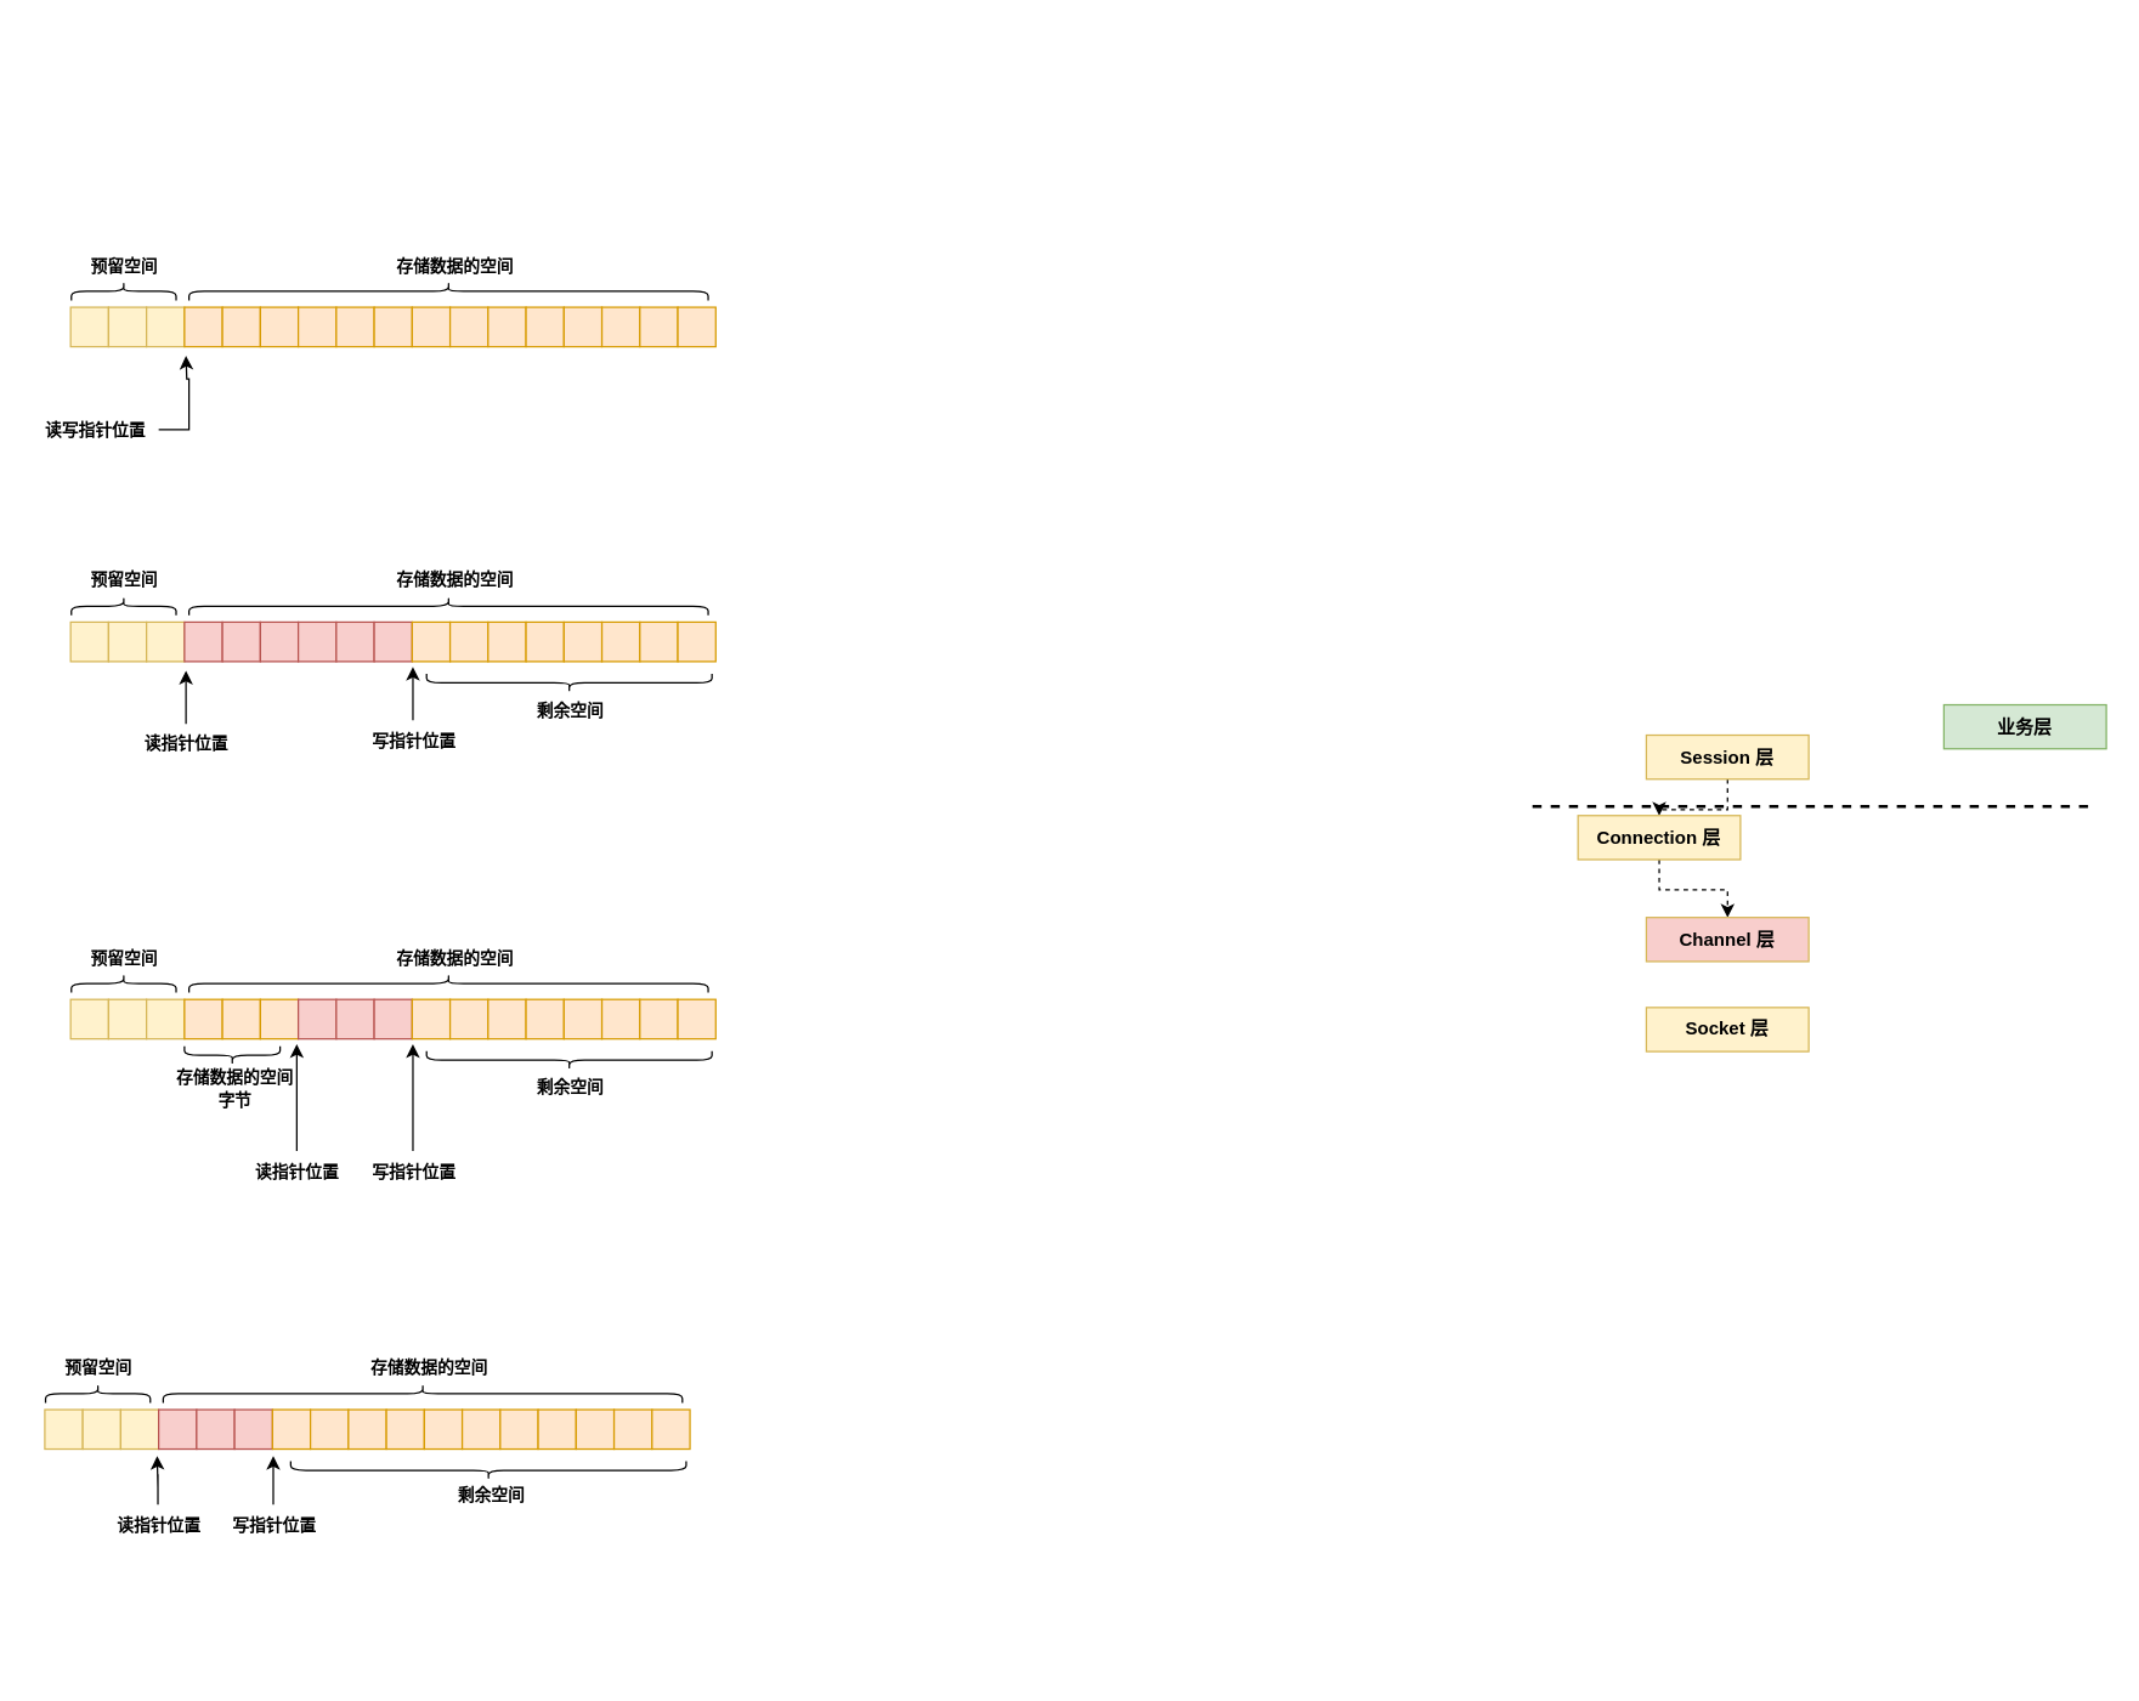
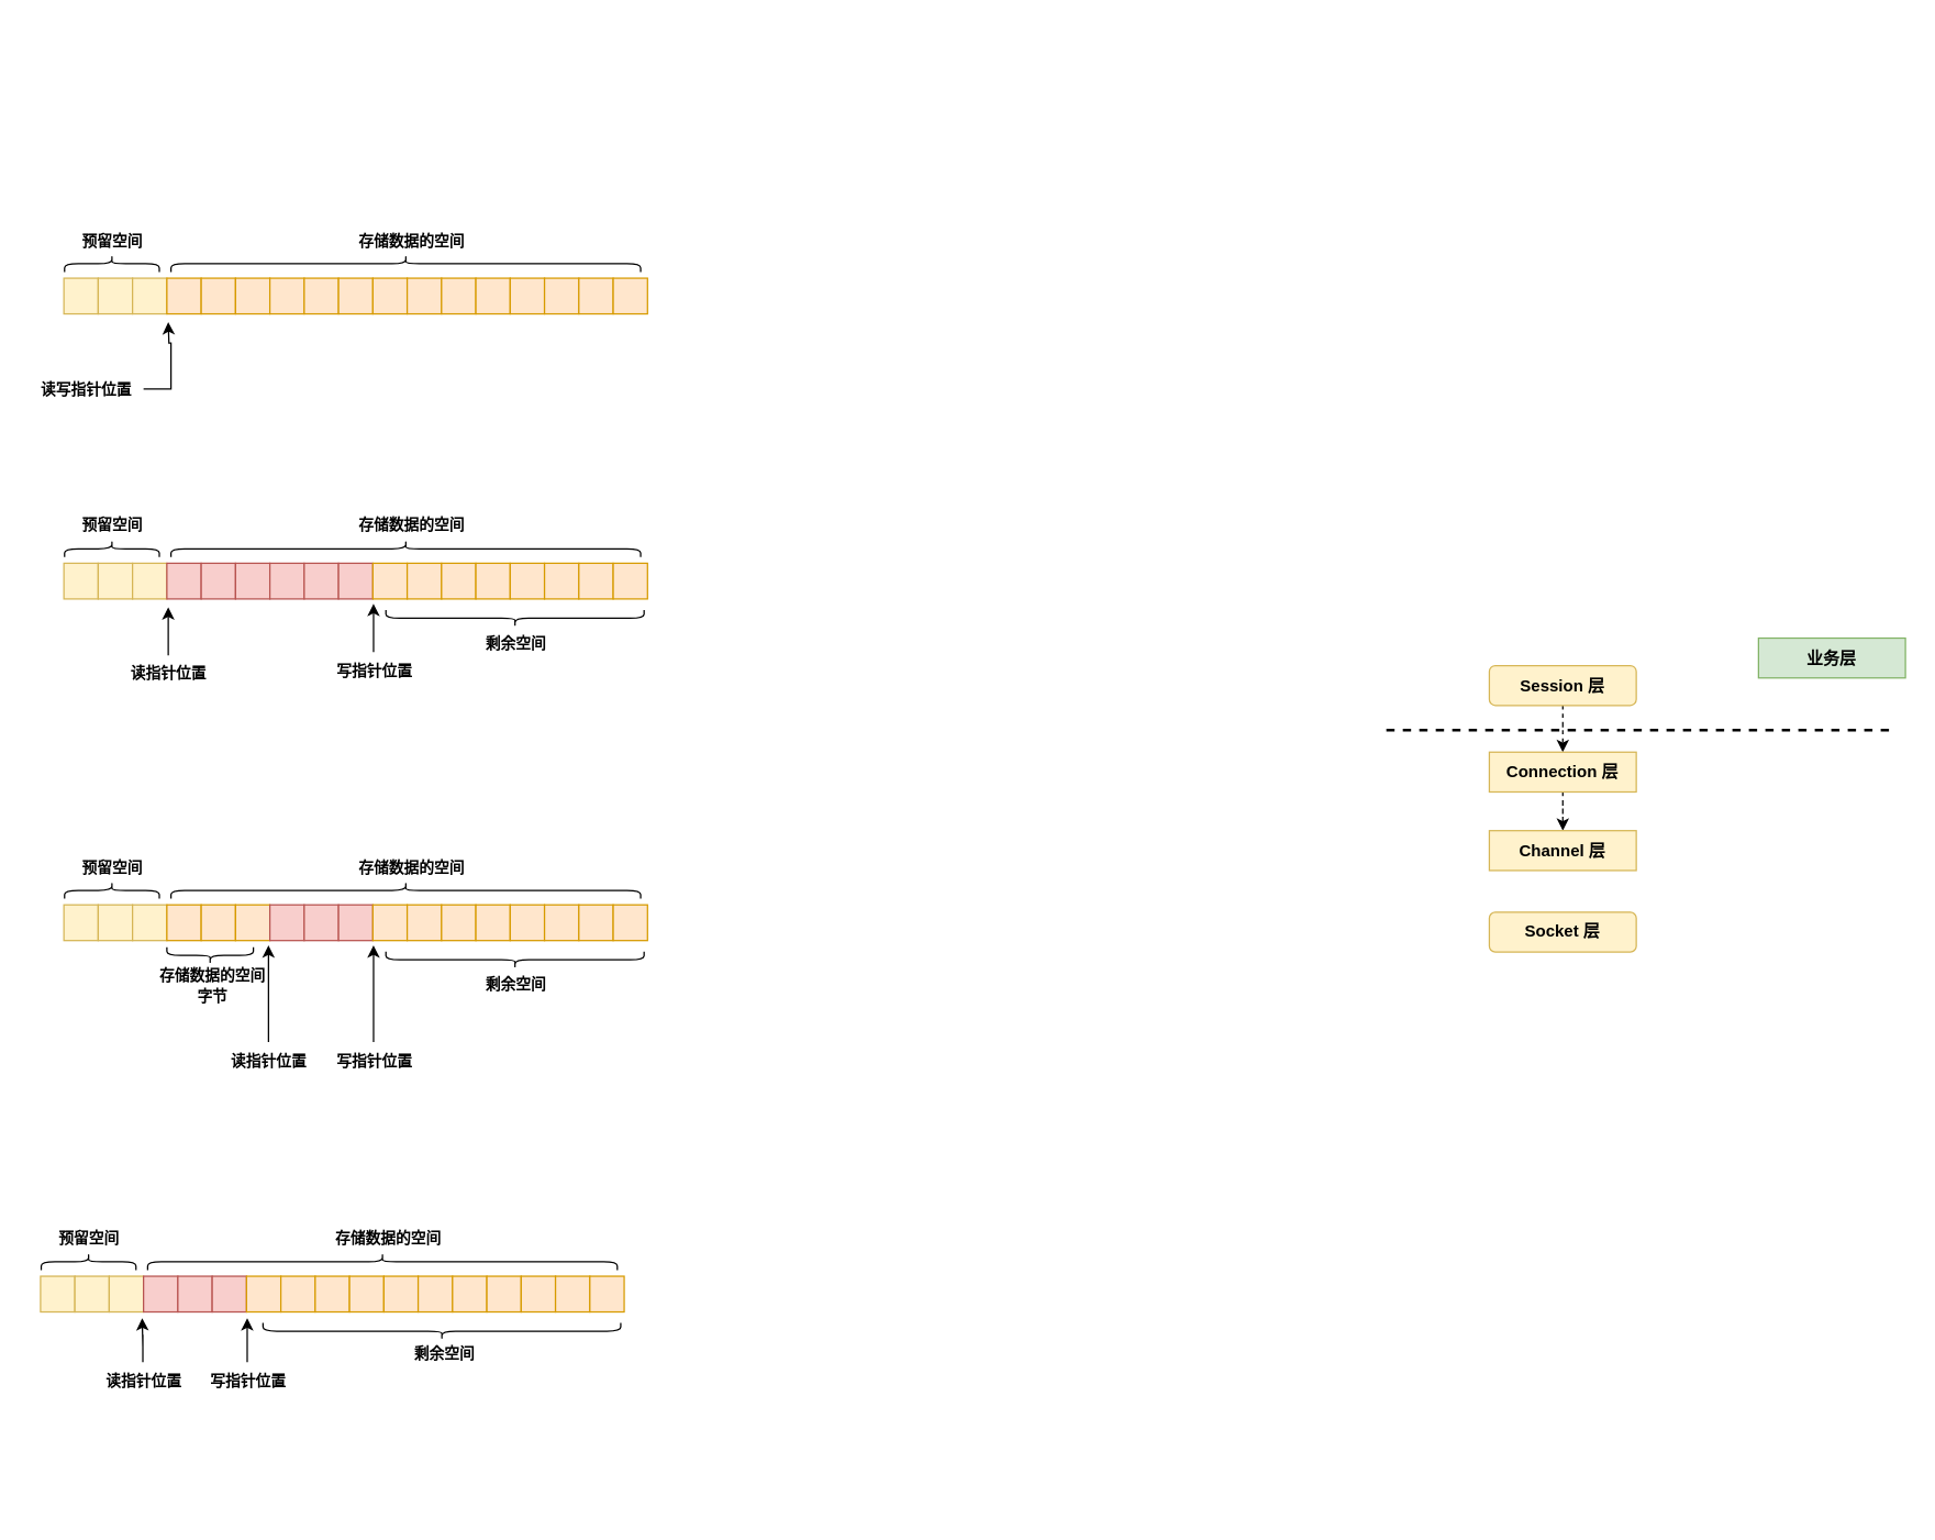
- <mxCell id="109" value="&lt;b&gt;Session 层&lt;/b&gt;" style="rounded=0;whiteSpace=wrap;html=1;fillColor=#fff2cc;strokeColor=#d6b656;" vertex="1" parent="1"><mxGeometry x="1084" y="484" width="107" height="29" as="geometry" /></mxCell>
+ <mxCell id="109" value="&lt;b&gt;Session 层&lt;/b&gt;" style="whiteSpace=wrap;html=1;fillColor=#fff2cc;strokeColor=#d6b656;rounded=1;" vertex="1" parent="1"><mxGeometry x="1084" y="484" width="107" height="29" as="geometry" /></mxCell>
- <mxCell id="111" value="&lt;b&gt;Connection 层&lt;/b&gt;" style="rounded=0;whiteSpace=wrap;html=1;fillColor=#fff2cc;strokeColor=#d6b656;" vertex="1" parent="1"><mxGeometry x="1039" y="537" width="107" height="29" as="geometry" /></mxCell>
+ <mxCell id="111" value="&lt;b&gt;Connection 层&lt;/b&gt;" style="rounded=0;whiteSpace=wrap;html=1;fillColor=#fff2cc;strokeColor=#d6b656;" vertex="1" parent="1"><mxGeometry x="1084" y="547" width="107" height="29" as="geometry" /></mxCell>
- <mxCell id="112" value="&lt;b&gt;Channel 层&lt;/b&gt;" style="rounded=0;whiteSpace=wrap;html=1;fillColor=#f8cecc;strokeColor=#d6b656;" vertex="1" parent="1"><mxGeometry x="1084" y="604.17" width="107" height="29" as="geometry" /></mxCell>
+ <mxCell id="112" value="&lt;b&gt;Channel 层&lt;/b&gt;" style="rounded=0;whiteSpace=wrap;html=1;fillColor=#fff2cc;strokeColor=#d6b656;" vertex="1" parent="1"><mxGeometry x="1084" y="604.17" width="107" height="29" as="geometry" /></mxCell>
- <mxCell id="113" value="&lt;b&gt;Socket 层&lt;/b&gt;" style="rounded=0;whiteSpace=wrap;html=1;fillColor=#fff2cc;strokeColor=#d6b656;" vertex="1" parent="1"><mxGeometry x="1084" y="663.5" width="107" height="29" as="geometry" /></mxCell>
+ <mxCell id="113" value="&lt;b&gt;Socket 层&lt;/b&gt;" style="whiteSpace=wrap;html=1;fillColor=#fff2cc;strokeColor=#d6b656;rounded=1;" vertex="1" parent="1"><mxGeometry x="1084" y="663.5" width="107" height="29" as="geometry" /></mxCell>
